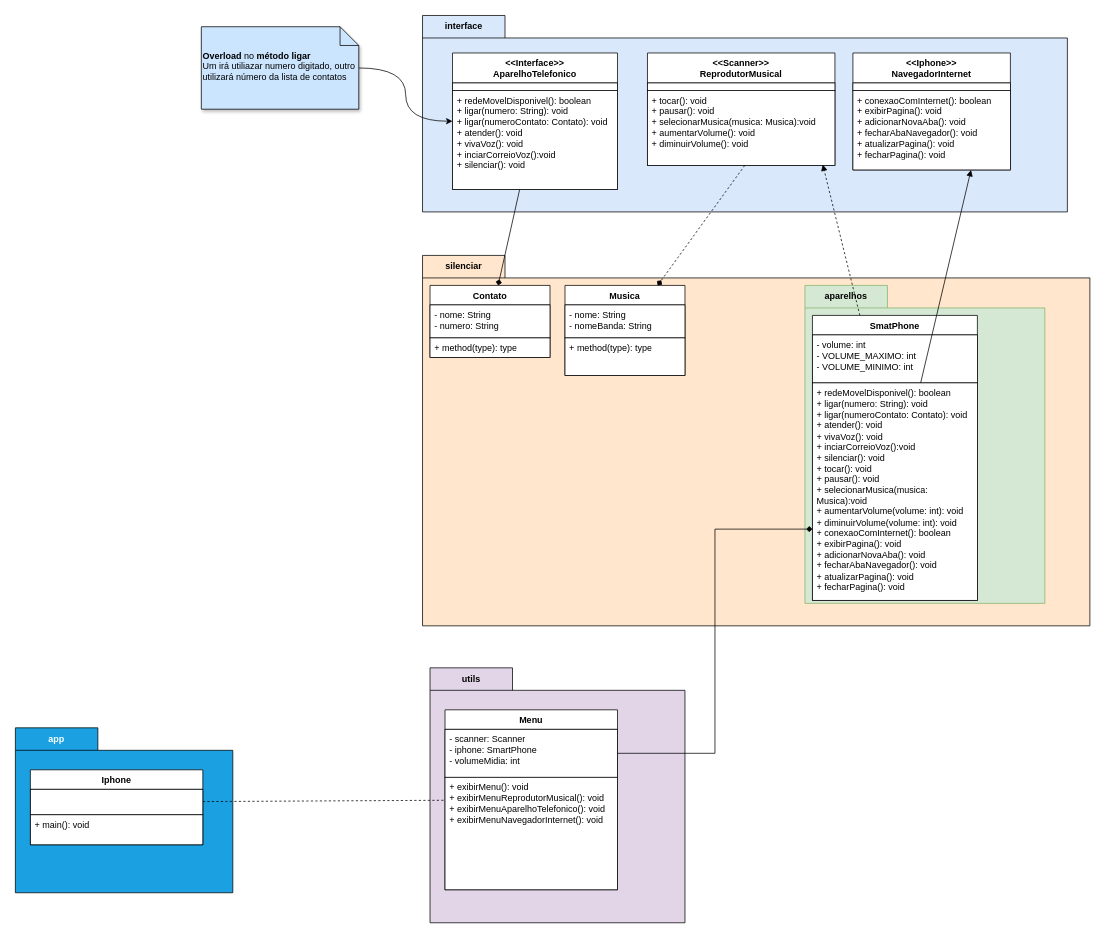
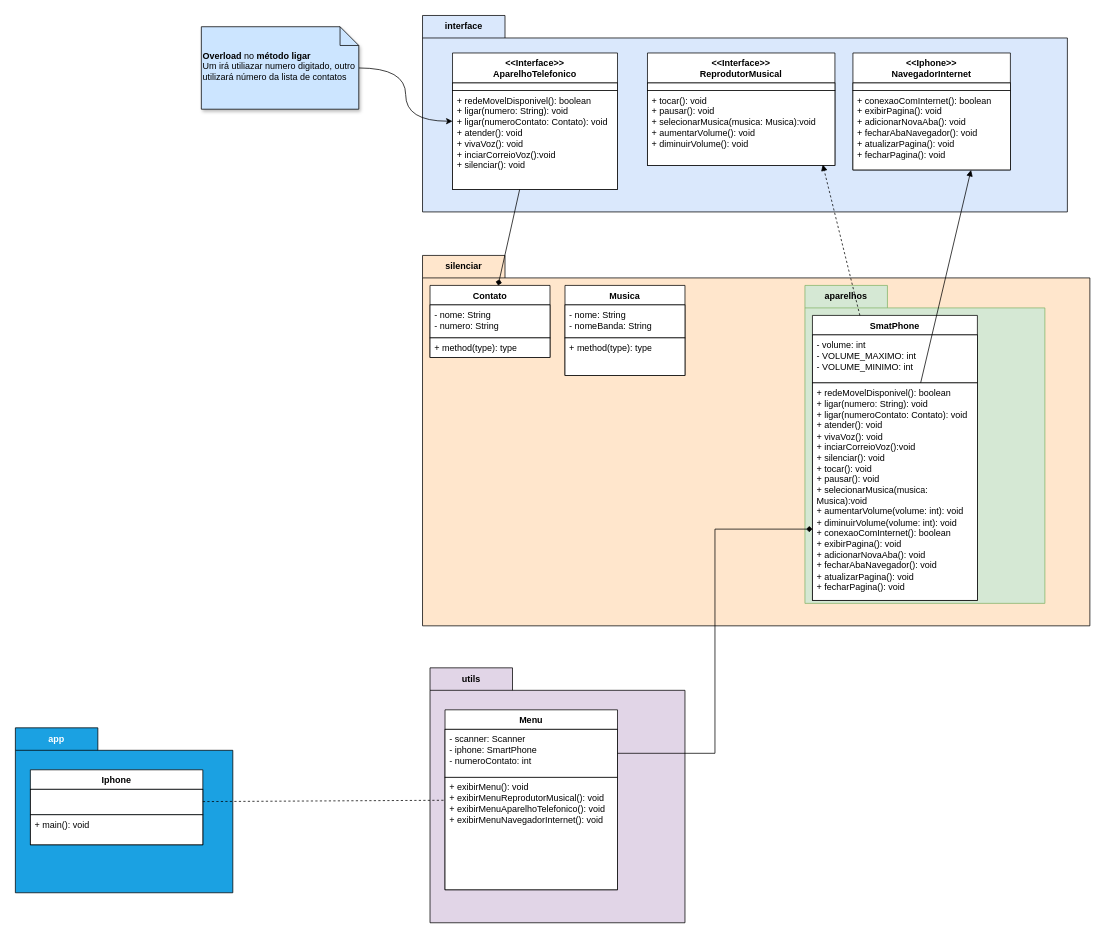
- <mxCell id="6" value="&lt;div&gt;&amp;lt;&amp;lt;Scanner&amp;gt;&amp;gt;&lt;br&gt;&lt;/div&gt;ReprodutorMusical&lt;div&gt;&lt;br&gt;&lt;/div&gt;" style="swimlane;fontStyle=1;align=center;verticalAlign=top;childLayout=stackLayout;horizontal=1;startSize=40;horizontalStack=0;resizeParent=1;resizeParentMax=0;resizeLast=0;collapsible=1;marginBottom=0;whiteSpace=wrap;html=1;strokeColor=default;" parent="2" vertex="1"><mxGeometry x="300" y="50" width="250" height="150" as="geometry"><mxRectangle x="250" y="150" width="140" height="60" as="alternateBounds" /></mxGeometry></mxCell>
+ <mxCell id="6" value="&lt;div&gt;&amp;lt;&amp;lt;Interface&amp;gt;&amp;gt;&lt;br&gt;&lt;/div&gt;ReprodutorMusical&lt;div&gt;&lt;br&gt;&lt;/div&gt;" style="swimlane;fontStyle=1;align=center;verticalAlign=top;childLayout=stackLayout;horizontal=1;startSize=40;horizontalStack=0;resizeParent=1;resizeParentMax=0;resizeLast=0;collapsible=1;marginBottom=0;whiteSpace=wrap;html=1;strokeColor=default;" parent="2" vertex="1"><mxGeometry x="300" y="50" width="250" height="150" as="geometry"><mxRectangle x="250" y="150" width="140" height="60" as="alternateBounds" /></mxGeometry></mxCell>
- <mxCell id="27" style="rounded=0;orthogonalLoop=1;jettySize=auto;html=1;endArrow=diamond;endFill=1;dashed=1;exitX=0.519;exitY=1;exitDx=0;exitDy=0;exitPerimeter=0;strokeColor=default;" parent="1" source="8" target="16" edge="1"><mxGeometry relative="1" as="geometry"><mxPoint x="775" y="460" as="sourcePoint" /><mxPoint x="765" y="530" as="targetPoint" /></mxGeometry></mxCell>
- <mxCell id="31" value="- scanner: Scanner&lt;div&gt;- iphone: SmartPhone&lt;/div&gt;&lt;div&gt;- volumeMidia: int&lt;/div&gt;" style="text;align=left;verticalAlign=top;spacingLeft=4;spacingRight=4;overflow=hidden;rotatable=0;points=[[0,0.5],[1,0.5]];portConstraint=eastwest;whiteSpace=wrap;html=1;fillColor=default;strokeColor=default;" vertex="1" parent="30"><mxGeometry y="26" width="230" height="64" as="geometry" /></mxCell>
+ <mxCell id="31" value="- scanner: Scanner&lt;div&gt;- iphone: SmartPhone&lt;/div&gt;&lt;div&gt;- numeroContato: int&lt;/div&gt;" style="text;align=left;verticalAlign=top;spacingLeft=4;spacingRight=4;overflow=hidden;rotatable=0;points=[[0,0.5],[1,0.5]];portConstraint=eastwest;whiteSpace=wrap;html=1;fillColor=default;strokeColor=default;" vertex="1" parent="30"><mxGeometry y="26" width="230" height="64" as="geometry" /></mxCell>
